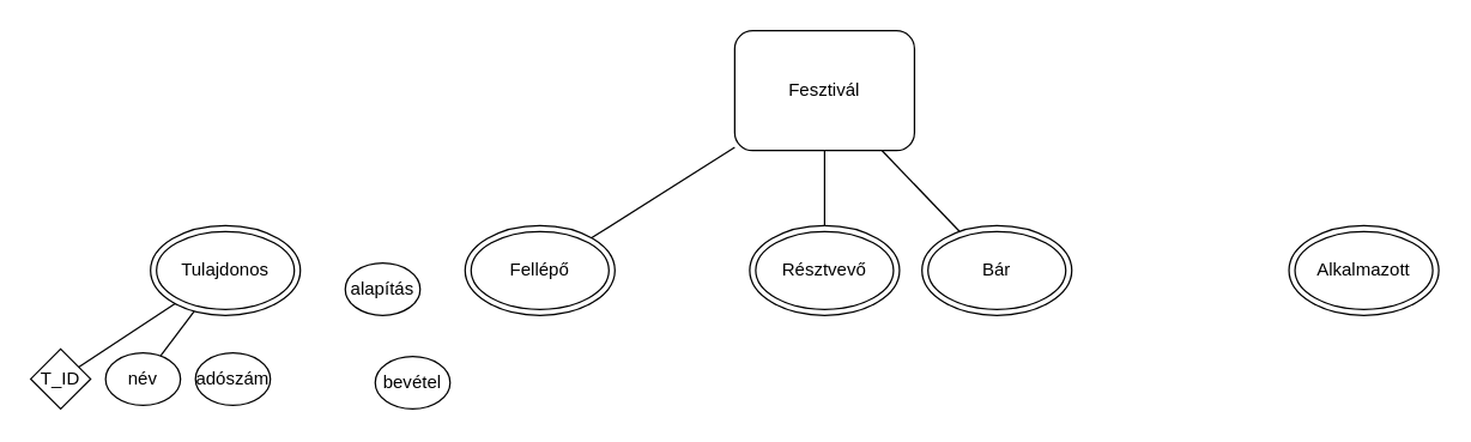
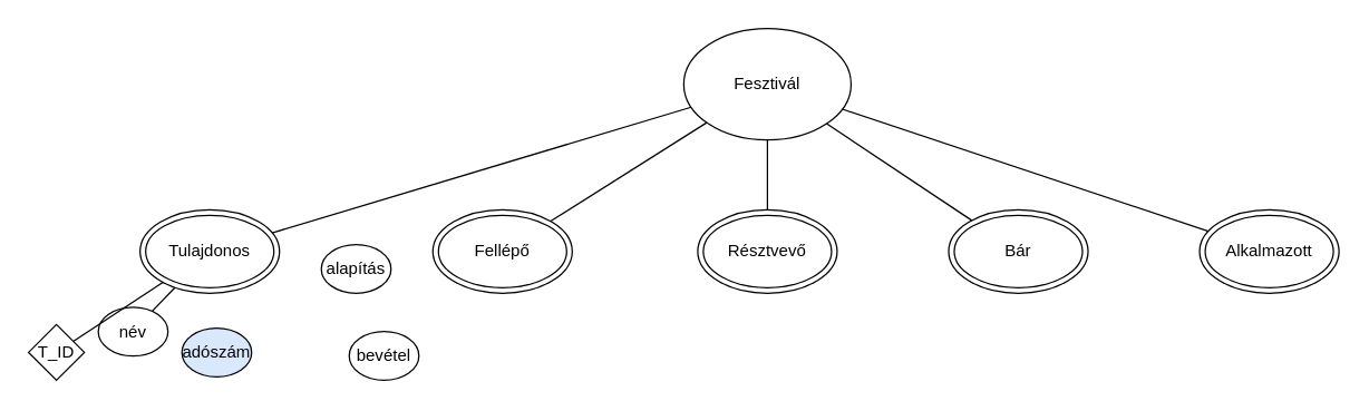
- <mxCell id="2" value="Fesztivál" style="whiteSpace=wrap;html=1;rounded=1;" vertex="1" parent="1"><mxGeometry x="490" y="20" width="120" height="80" as="geometry" /></mxCell>
+ <mxCell id="2" value="Fesztivál" style="ellipse;whiteSpace=wrap;html=1;" vertex="1" parent="1"><mxGeometry x="490" y="20" width="120" height="80" as="geometry" /></mxCell>
+ <mxCell id="8" value="" style="endArrow=none;html=1;rounded=0;" edge="1" parent="1" source="6" target="2"><mxGeometry width="50" height="50" relative="1" as="geometry"><mxPoint x="520" y="420" as="sourcePoint" /><mxPoint x="570" y="370" as="targetPoint" /></mxGeometry></mxCell>
+ <mxCell id="12" value="" style="endArrow=none;html=1;rounded=0;" edge="1" parent="1" source="2" target="7"><mxGeometry width="50" height="50" relative="1" as="geometry"><mxPoint x="520" y="420" as="sourcePoint" /><mxPoint x="570" y="370" as="targetPoint" /></mxGeometry></mxCell>
- <mxCell id="5" value="Bár" style="ellipse;shape=doubleEllipse;whiteSpace=wrap;html=1;" vertex="1" parent="1"><mxGeometry x="615" y="150" width="100" height="60" as="geometry" /></mxCell>
+ <mxCell id="5" value="Bár" style="ellipse;shape=doubleEllipse;whiteSpace=wrap;html=1;" vertex="1" parent="1"><mxGeometry x="680" y="150" width="100" height="60" as="geometry" /></mxCell>
- <mxCell id="16" value="név" style="ellipse;whiteSpace=wrap;html=1;" vertex="1" parent="1"><mxGeometry x="70" y="235" width="50" height="35" as="geometry" /></mxCell>
+ <mxCell id="16" value="név" style="ellipse;whiteSpace=wrap;html=1;" vertex="1" parent="1"><mxGeometry x="70" y="220" width="50" height="35" as="geometry" /></mxCell>
- <mxCell id="15" value="adószám" style="ellipse;whiteSpace=wrap;html=1;" vertex="1" parent="1"><mxGeometry x="130" y="235" width="50" height="35" as="geometry" /></mxCell>
+ <mxCell id="15" value="adószám" style="ellipse;whiteSpace=wrap;html=1;fillColor=#dae8fc;" vertex="1" parent="1"><mxGeometry x="130" y="235" width="50" height="35" as="geometry" /></mxCell>
